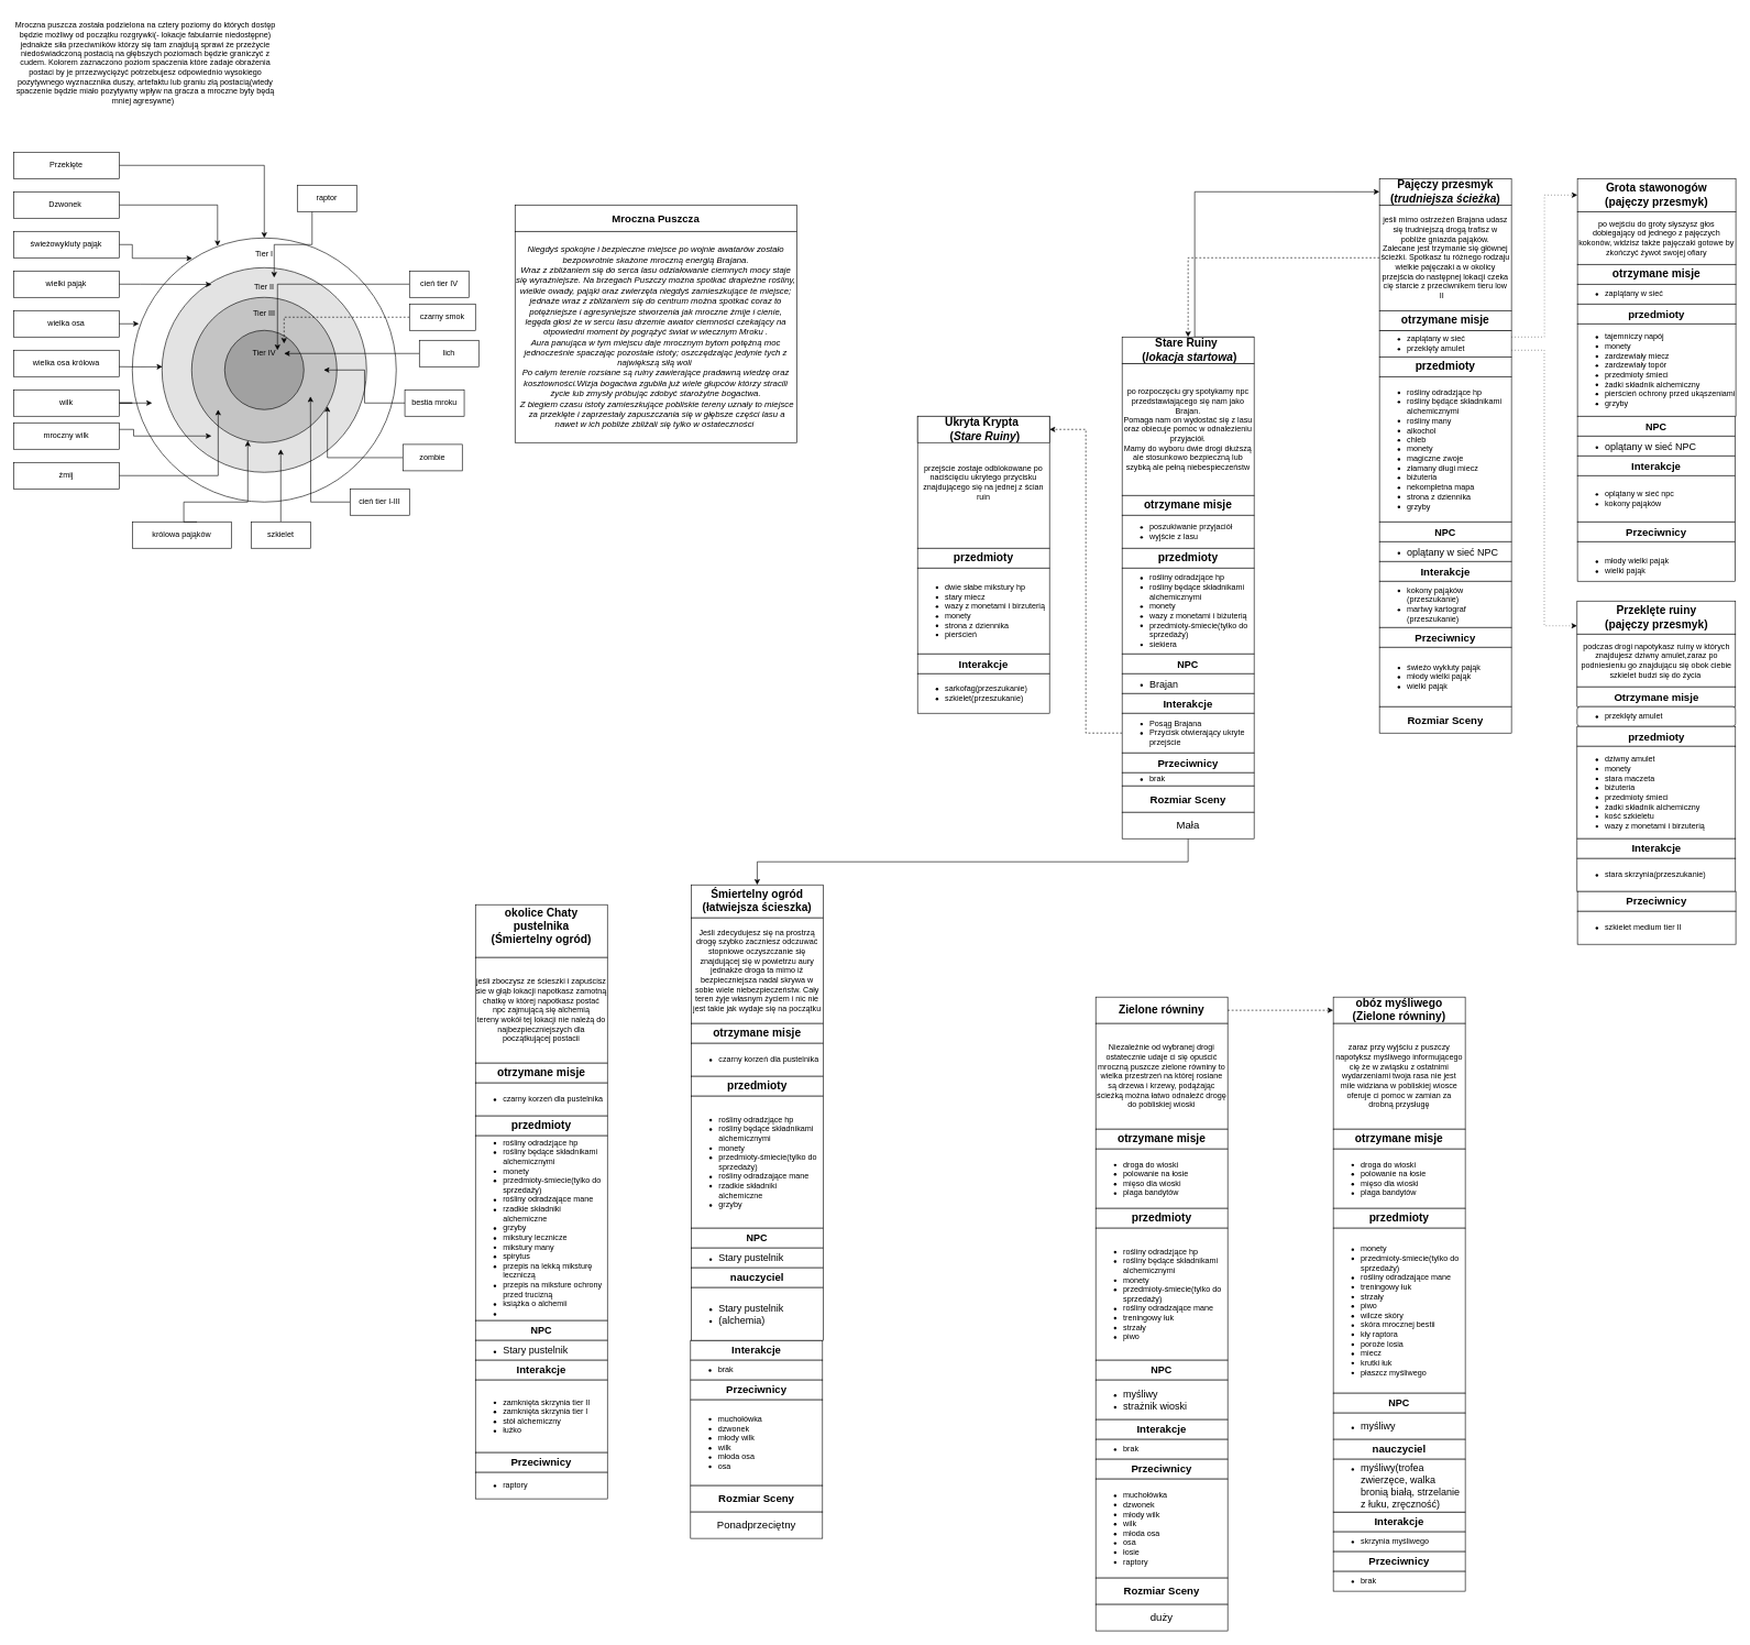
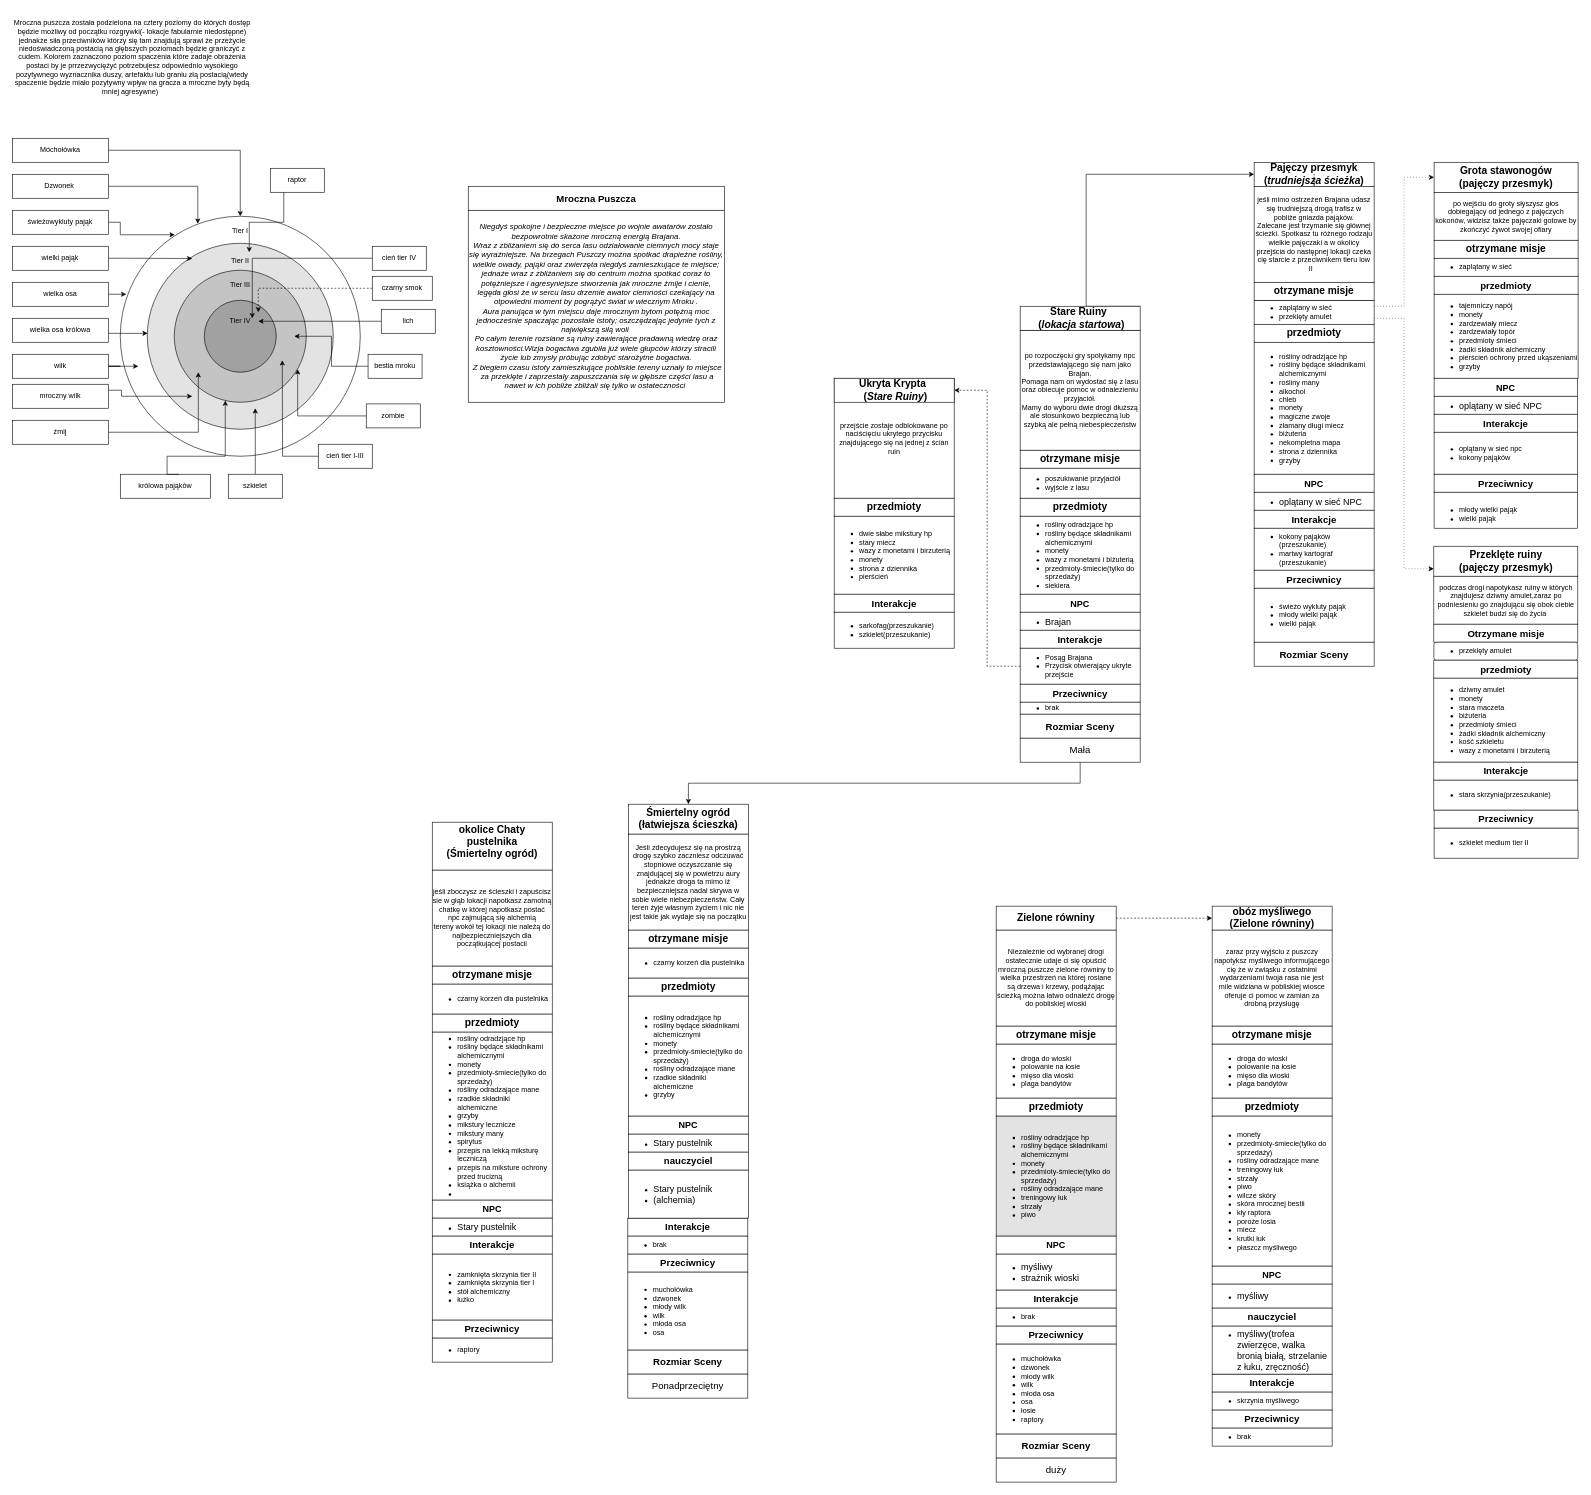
- <mxCell id="33" value="Przeklęte" style="rounded=0;whiteSpace=wrap;html=1;" parent="1" vertex="1"><mxGeometry x="20" y="230" width="160" height="40" as="geometry" /></mxCell>
+ <mxCell id="33" value="Móchołówka" style="rounded=0;whiteSpace=wrap;html=1;" parent="1" vertex="1"><mxGeometry x="20" y="230" width="160" height="40" as="geometry" /></mxCell>
- <mxCell id="70" value="" style="edgeStyle=orthogonalEdgeStyle;rounded=0;orthogonalLoop=1;jettySize=auto;html=1;dashed=1;" parent="1" source="71" target="4" edge="1"><mxGeometry relative="1" as="geometry" /></mxCell>
+ <mxCell id="70" value="" style="edgeStyle=orthogonalEdgeStyle;rounded=0;orthogonalLoop=1;jettySize=auto;html=1;dashed=1;" parent="1" source="71" target="69" edge="1"><mxGeometry relative="1" as="geometry" /></mxCell>
- <mxCell id="142" value="&lt;ul&gt;&lt;li&gt;rośliny odradzjące hp&lt;/li&gt;&lt;li&gt;rośliny będące składnikami alchemicznymi&lt;/li&gt;&lt;li&gt;monety&lt;/li&gt;&lt;li&gt;przedmioty-śmiecie(tylko do sprzedaży)&lt;/li&gt;&lt;li&gt;rośliny odradzające mane&lt;/li&gt;&lt;li&gt;treningowy łuk&lt;/li&gt;&lt;li&gt;strzały&lt;/li&gt;&lt;li&gt;piwo&lt;/li&gt;&lt;/ul&gt;" style="rounded=0;whiteSpace=wrap;html=1;align=left;" parent="1" vertex="1"><mxGeometry x="1660" y="1859.96" width="200" height="200.04" as="geometry" /></mxCell>
+ <mxCell id="142" value="&lt;ul&gt;&lt;li&gt;rośliny odradzjące hp&lt;/li&gt;&lt;li&gt;rośliny będące składnikami alchemicznymi&lt;/li&gt;&lt;li&gt;monety&lt;/li&gt;&lt;li&gt;przedmioty-śmiecie(tylko do sprzedaży)&lt;/li&gt;&lt;li&gt;rośliny odradzające mane&lt;/li&gt;&lt;li&gt;treningowy łuk&lt;/li&gt;&lt;li&gt;strzały&lt;/li&gt;&lt;li&gt;piwo&lt;/li&gt;&lt;/ul&gt;" style="rounded=0;whiteSpace=wrap;html=1;align=left;fillColor=#e3e3e3;" parent="1" vertex="1"><mxGeometry x="1660" y="1859.96" width="200" height="200.04" as="geometry" /></mxCell>
